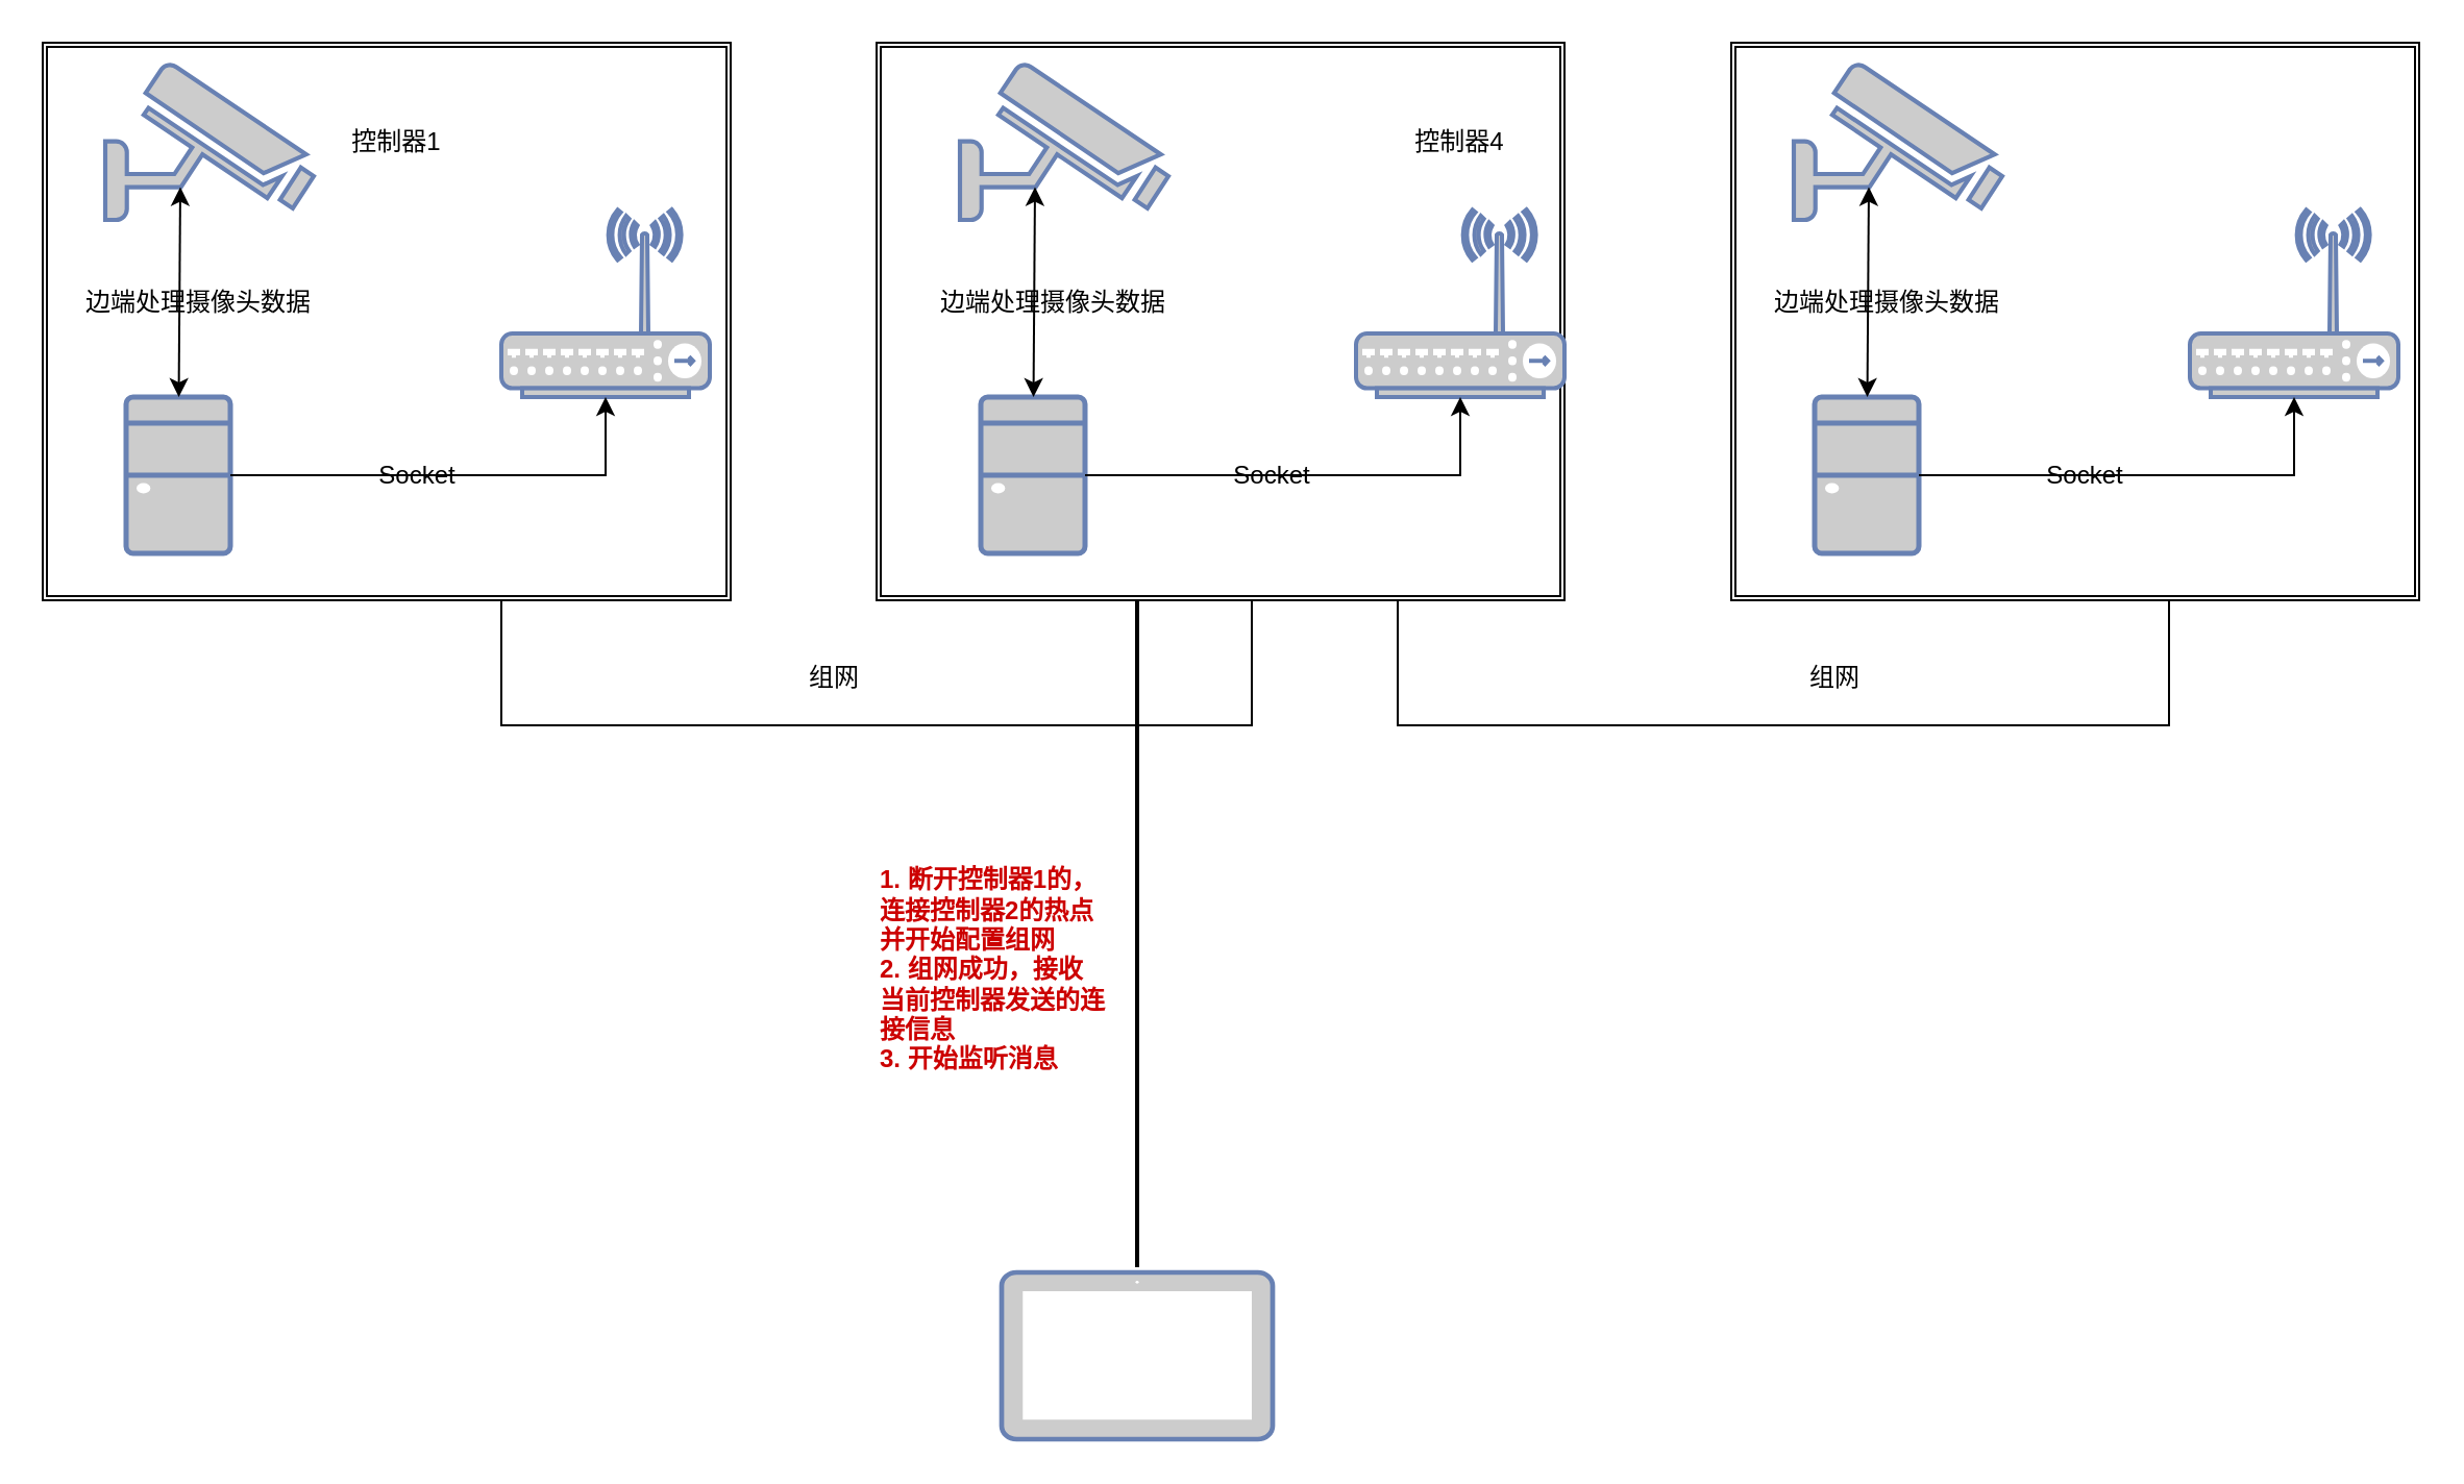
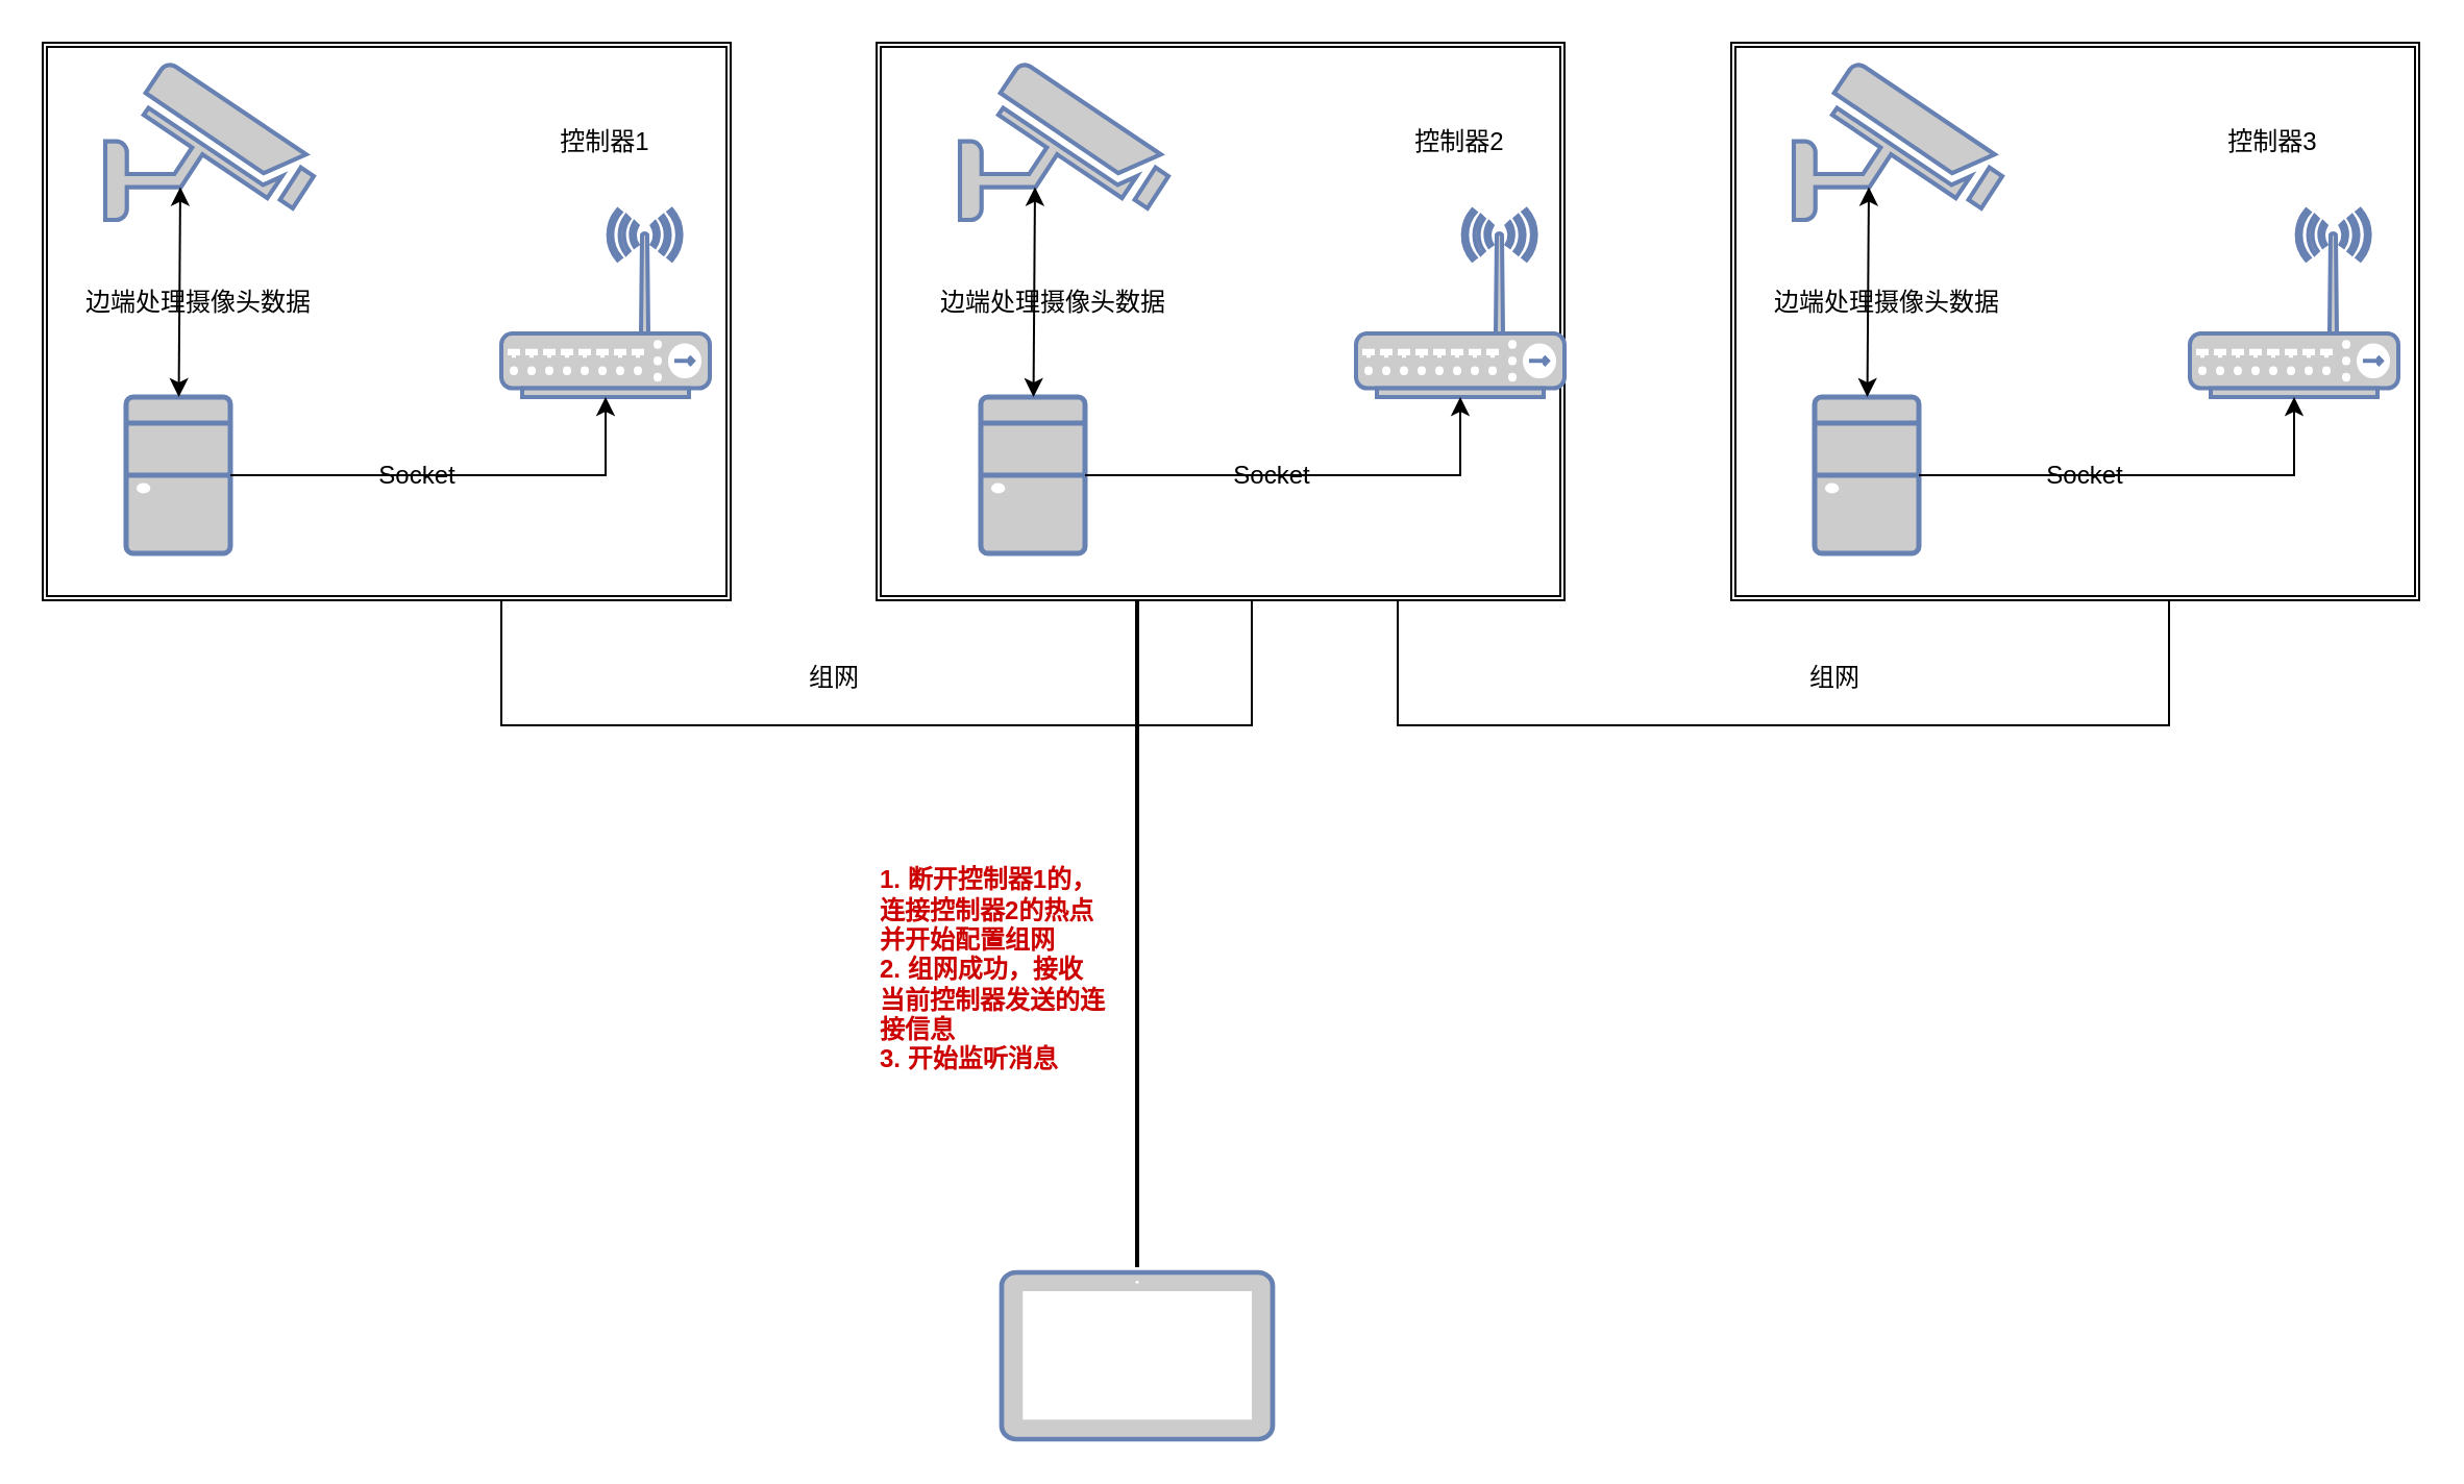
- <mxCell id="26" value="控制器1" style="text;html=1;strokeColor=none;fillColor=none;align=center;verticalAlign=middle;whiteSpace=wrap;rounded=0;" vertex="1" parent="1"><mxGeometry x="160" y="52.5" width="60" height="30" as="geometry" /></mxCell>
+ <mxCell id="26" value="控制器1" style="text;html=1;strokeColor=none;fillColor=none;align=center;verticalAlign=middle;whiteSpace=wrap;rounded=0;" vertex="1" parent="1"><mxGeometry x="260" y="52.5" width="60" height="30" as="geometry" /></mxCell>
+ <mxCell id="28" value="控制器3" style="text;html=1;strokeColor=none;fillColor=none;align=center;verticalAlign=middle;whiteSpace=wrap;rounded=0;" vertex="1" parent="1"><mxGeometry x="1060" y="52.5" width="60" height="30" as="geometry" /></mxCell>
- <mxCell id="27" value="控制器4" style="text;html=1;strokeColor=none;fillColor=none;align=center;verticalAlign=middle;whiteSpace=wrap;rounded=0;" vertex="1" parent="1"><mxGeometry x="670" y="52.5" width="60" height="30" as="geometry" /></mxCell>
+ <mxCell id="27" value="控制器2" style="text;html=1;strokeColor=none;fillColor=none;align=center;verticalAlign=middle;whiteSpace=wrap;rounded=0;" vertex="1" parent="1"><mxGeometry x="670" y="52.5" width="60" height="30" as="geometry" /></mxCell>
